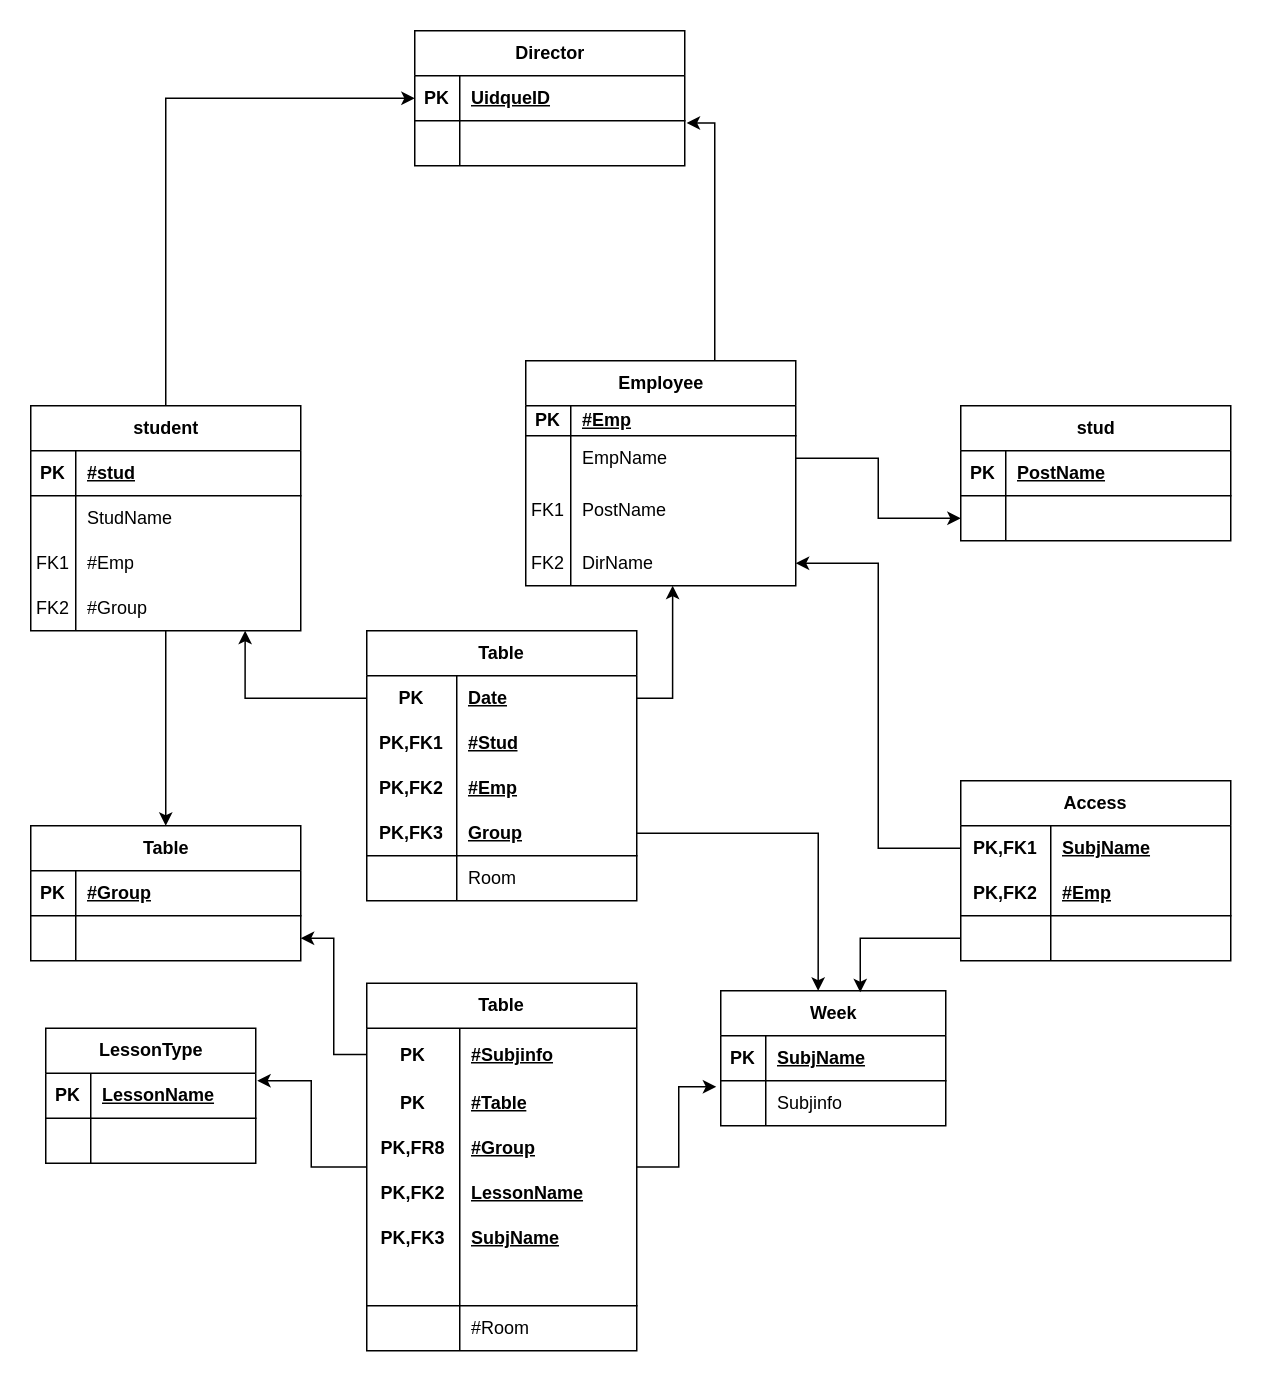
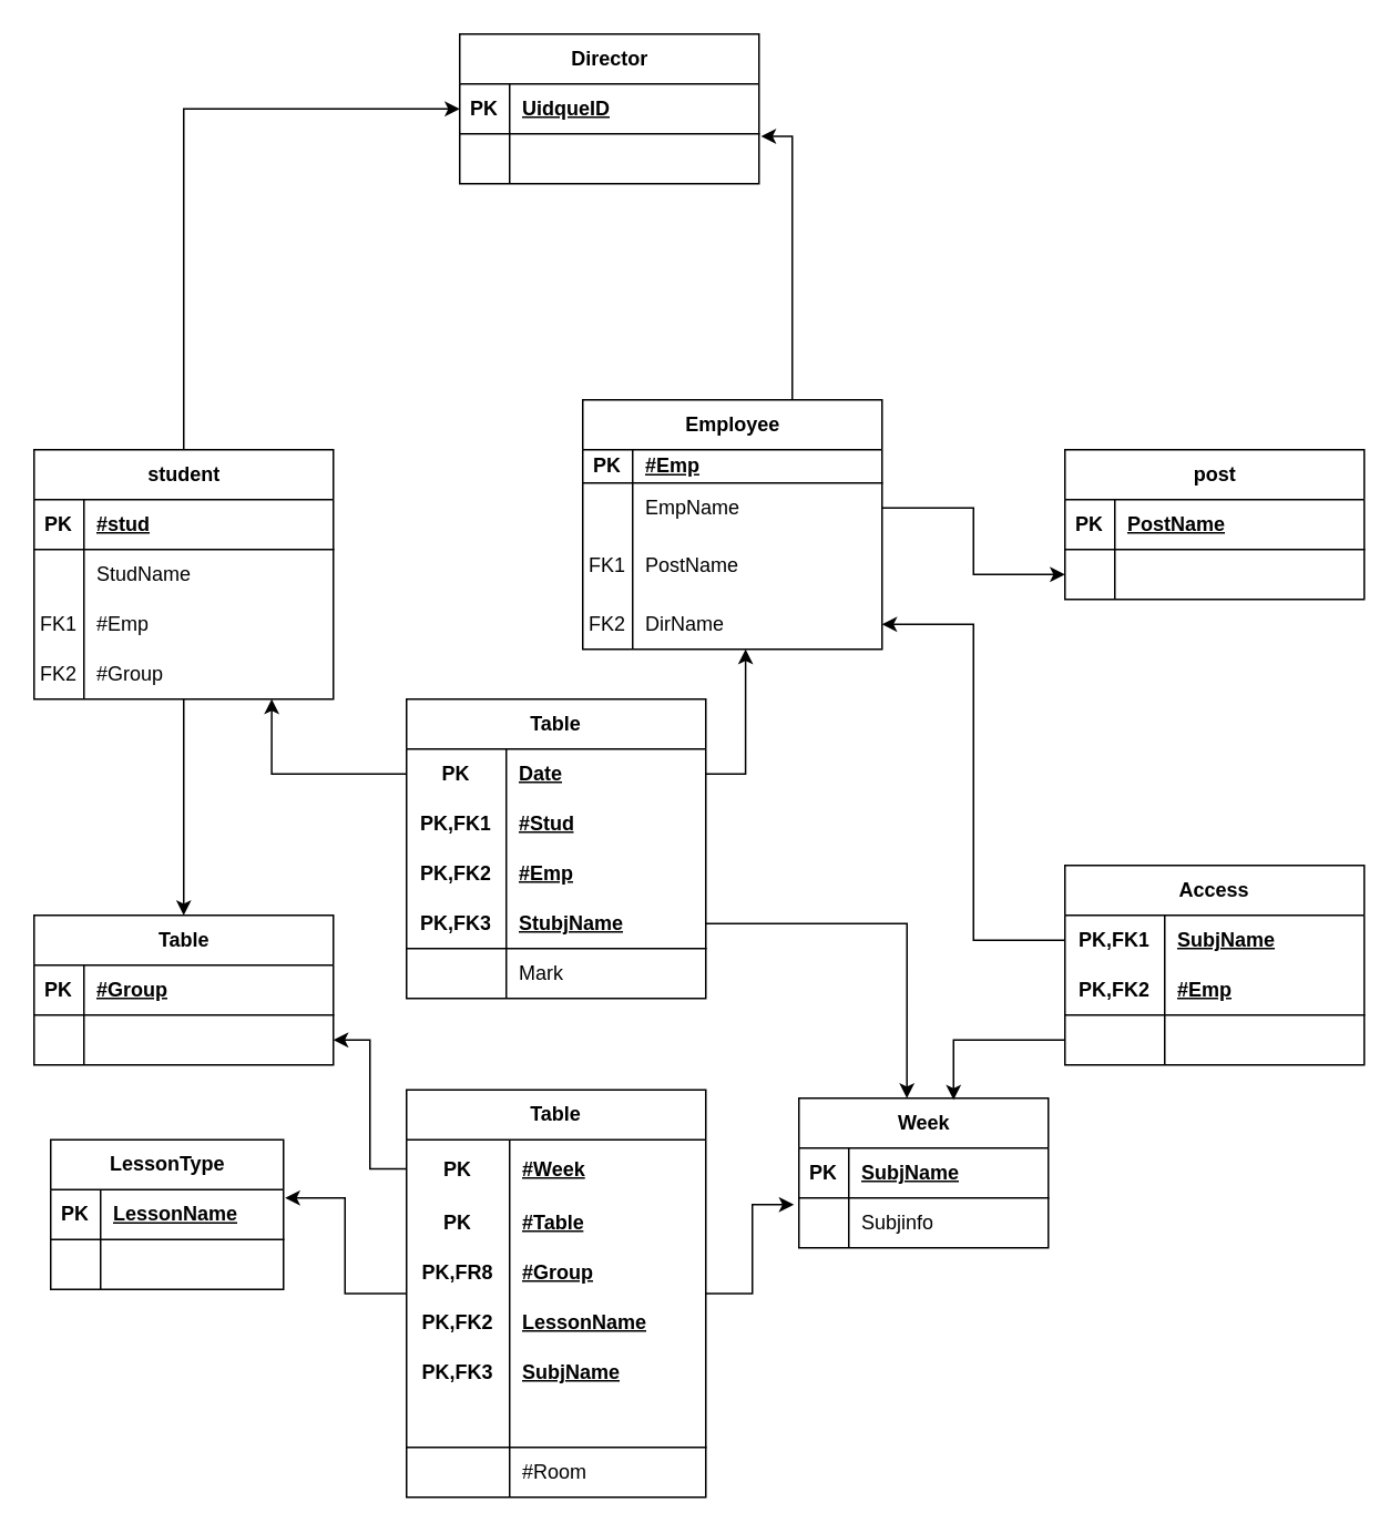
- <mxCell id="30" value="stud" style="shape=table;startSize=30;container=1;collapsible=1;childLayout=tableLayout;fixedRows=1;rowLines=0;fontStyle=1;align=center;resizeLast=1;html=1;" vertex="1" parent="1"><mxGeometry x="640" y="270" width="180" height="90" as="geometry" /></mxCell>
+ <mxCell id="30" value="post" style="shape=table;startSize=30;container=1;collapsible=1;childLayout=tableLayout;fixedRows=1;rowLines=0;fontStyle=1;align=center;resizeLast=1;html=1;" vertex="1" parent="1"><mxGeometry x="640" y="270" width="180" height="90" as="geometry" /></mxCell>
- <mxCell id="60" value="Group" style="shape=partialRectangle;connectable=0;fillColor=none;top=0;left=0;bottom=0;right=0;align=left;spacingLeft=6;fontStyle=5;overflow=hidden;html=1;whiteSpace=wrap;" vertex="1" parent="58"><mxGeometry x="60" width="120" height="30" as="geometry"><mxRectangle width="120" height="30" as="alternateBounds" /></mxGeometry></mxCell>
+ <mxCell id="60" value="StubjName" style="shape=partialRectangle;connectable=0;fillColor=none;top=0;left=0;bottom=0;right=0;align=left;spacingLeft=6;fontStyle=5;overflow=hidden;html=1;whiteSpace=wrap;" vertex="1" parent="58"><mxGeometry x="60" width="120" height="30" as="geometry"><mxRectangle width="120" height="30" as="alternateBounds" /></mxGeometry></mxCell>
- <mxCell id="63" value="Room" style="shape=partialRectangle;connectable=0;fillColor=none;top=0;left=0;bottom=0;right=0;align=left;spacingLeft=6;overflow=hidden;html=1;whiteSpace=wrap;" vertex="1" parent="61"><mxGeometry x="60" width="120" height="30" as="geometry"><mxRectangle width="120" height="30" as="alternateBounds" /></mxGeometry></mxCell>
+ <mxCell id="63" value="Mark" style="shape=partialRectangle;connectable=0;fillColor=none;top=0;left=0;bottom=0;right=0;align=left;spacingLeft=6;overflow=hidden;html=1;whiteSpace=wrap;" vertex="1" parent="61"><mxGeometry x="60" width="120" height="30" as="geometry"><mxRectangle width="120" height="30" as="alternateBounds" /></mxGeometry></mxCell>
- <mxCell id="69" value="#Subjinfo" style="shape=partialRectangle;connectable=0;fillColor=none;top=0;left=0;bottom=0;right=0;align=left;spacingLeft=6;fontStyle=5;overflow=hidden;html=1;whiteSpace=wrap;" vertex="1" parent="67"><mxGeometry x="62" width="118" height="35" as="geometry"><mxRectangle width="118" height="35" as="alternateBounds" /></mxGeometry></mxCell>
+ <mxCell id="69" value="#Week" style="shape=partialRectangle;connectable=0;fillColor=none;top=0;left=0;bottom=0;right=0;align=left;spacingLeft=6;fontStyle=5;overflow=hidden;html=1;whiteSpace=wrap;" vertex="1" parent="67"><mxGeometry x="62" width="118" height="35" as="geometry"><mxRectangle width="118" height="35" as="alternateBounds" /></mxGeometry></mxCell>
